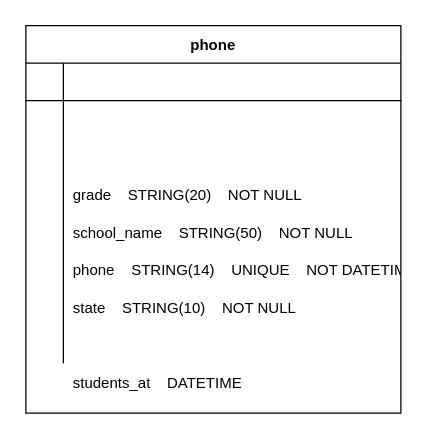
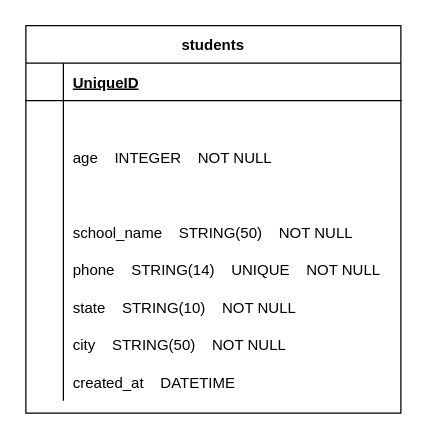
- <mxCell id="2" value="phone" style="shape=table;startSize=30;container=1;collapsible=1;childLayout=tableLayout;fixedRows=1;rowLines=0;fontStyle=1;align=center;resizeLast=1;" vertex="1" parent="1"><mxGeometry x="20" y="20" width="300" height="310" as="geometry" /></mxCell>
+ <mxCell id="2" value="students" style="shape=table;startSize=30;container=1;collapsible=1;childLayout=tableLayout;fixedRows=1;rowLines=0;fontStyle=1;align=center;resizeLast=1;" vertex="1" parent="1"><mxGeometry x="20" y="20" width="300" height="310" as="geometry" /></mxCell>
+ <mxCell id="4" value="UniqueID" style="shape=partialRectangle;connectable=0;fillColor=none;top=0;left=0;bottom=0;right=0;align=left;spacingLeft=6;fontStyle=5;overflow=hidden;" vertex="1" parent="3"><mxGeometry x="30" width="270" height="30" as="geometry"><mxRectangle width="270" height="30" as="alternateBounds" /></mxGeometry></mxCell>
+ <mxCell id="9" value="age    INTEGER    NOT NULL" style="shape=partialRectangle;connectable=0;fillColor=none;top=0;left=0;bottom=0;right=0;align=left;spacingLeft=6;overflow=hidden;" vertex="1" parent="7"><mxGeometry x="30" width="270" height="30" as="geometry"><mxRectangle width="270" height="30" as="alternateBounds" /></mxGeometry></mxCell>
- <mxCell id="12" value="grade    STRING(20)    NOT NULL" style="shape=partialRectangle;connectable=0;fillColor=none;top=0;left=0;bottom=0;right=0;align=left;spacingLeft=6;overflow=hidden;" vertex="1" parent="10"><mxGeometry x="30" width="270" height="30" as="geometry"><mxRectangle width="270" height="30" as="alternateBounds" /></mxGeometry></mxCell>
- <mxCell id="18" value="phone    STRING(14)    UNIQUE    NOT DATETIME" style="shape=partialRectangle;connectable=0;fillColor=none;top=0;left=0;bottom=0;right=0;align=left;spacingLeft=6;overflow=hidden;" vertex="1" parent="16"><mxGeometry x="30" width="270" height="30" as="geometry"><mxRectangle width="270" height="30" as="alternateBounds" /></mxGeometry></mxCell>
+ <mxCell id="18" value="phone    STRING(14)    UNIQUE    NOT NULL" style="shape=partialRectangle;connectable=0;fillColor=none;top=0;left=0;bottom=0;right=0;align=left;spacingLeft=6;overflow=hidden;" vertex="1" parent="16"><mxGeometry x="30" width="270" height="30" as="geometry"><mxRectangle width="270" height="30" as="alternateBounds" /></mxGeometry></mxCell>
+ <mxCell id="24" value="city    STRING(50)    NOT NULL" style="shape=partialRectangle;connectable=0;fillColor=none;top=0;left=0;bottom=0;right=0;align=left;spacingLeft=6;overflow=hidden;" vertex="1" parent="22"><mxGeometry x="30" width="270" height="30" as="geometry"><mxRectangle width="270" height="30" as="alternateBounds" /></mxGeometry></mxCell>
- <mxCell id="27" value="students_at    DATETIME" style="shape=partialRectangle;connectable=0;fillColor=none;top=0;left=0;bottom=0;right=0;align=left;spacingLeft=6;overflow=hidden;" vertex="1" parent="25"><mxGeometry x="30" width="270" height="30" as="geometry"><mxRectangle width="270" height="30" as="alternateBounds" /></mxGeometry></mxCell>
+ <mxCell id="27" value="created_at    DATETIME" style="shape=partialRectangle;connectable=0;fillColor=none;top=0;left=0;bottom=0;right=0;align=left;spacingLeft=6;overflow=hidden;" vertex="1" parent="25"><mxGeometry x="30" width="270" height="30" as="geometry"><mxRectangle width="270" height="30" as="alternateBounds" /></mxGeometry></mxCell>
